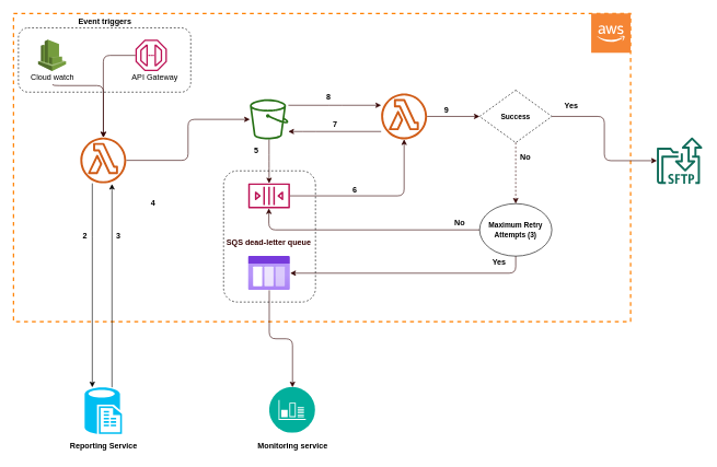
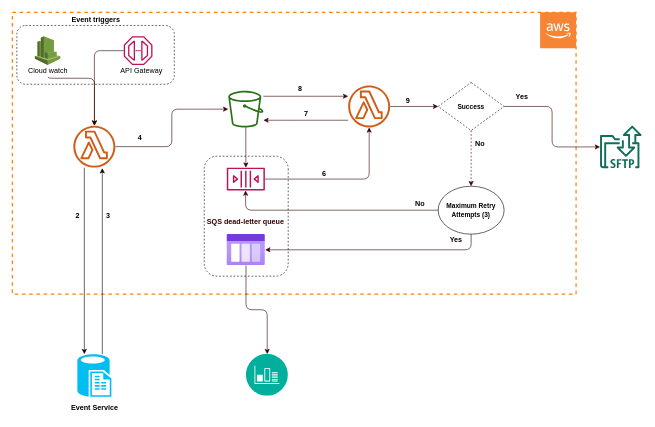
- <mxCell id="25" value="5" style="text;html=1;strokeColor=none;fillColor=none;align=center;verticalAlign=middle;whiteSpace=wrap;rounded=0;dashed=1;dashPattern=1 2;fontStyle=1" parent="1" vertex="1"><mxGeometry x="370" y="219.01" width="40" height="20" as="geometry" /></mxCell>
- <mxCell id="24" value="4" style="text;html=1;strokeColor=none;fillColor=none;align=center;verticalAlign=middle;whiteSpace=wrap;rounded=0;dashed=1;dashPattern=1 2;fontStyle=1" parent="1" vertex="1"><mxGeometry x="212.75" y="300" width="40" height="20" as="geometry" /></mxCell>
+ <mxCell id="24" value="4" style="text;html=1;strokeColor=none;fillColor=none;align=center;verticalAlign=middle;whiteSpace=wrap;rounded=0;dashed=1;dashPattern=1 2;fontStyle=1" parent="1" vertex="1"><mxGeometry x="212.75" y="220" width="40" height="20" as="geometry" /></mxCell>
- <mxCell id="21" value="Reporting Service" style="text;html=1;align=center;verticalAlign=middle;resizable=0;points=[];autosize=1;strokeColor=none;fontStyle=1" parent="1" vertex="1"><mxGeometry x="96.75" y="670" width="120" height="20" as="geometry" /></mxCell>
+ <mxCell id="21" value="Event Service" style="text;html=1;align=center;verticalAlign=middle;resizable=0;points=[];autosize=1;strokeColor=none;fontStyle=1" parent="1" vertex="1"><mxGeometry x="96.75" y="670" width="120" height="20" as="geometry" /></mxCell>
- <mxCell id="41" value="Monitoring service" style="text;html=1;align=center;verticalAlign=middle;resizable=0;points=[];autosize=1;strokeColor=none;fontStyle=1" parent="1" vertex="1"><mxGeometry x="385" y="670" width="120" height="20" as="geometry" /></mxCell>
